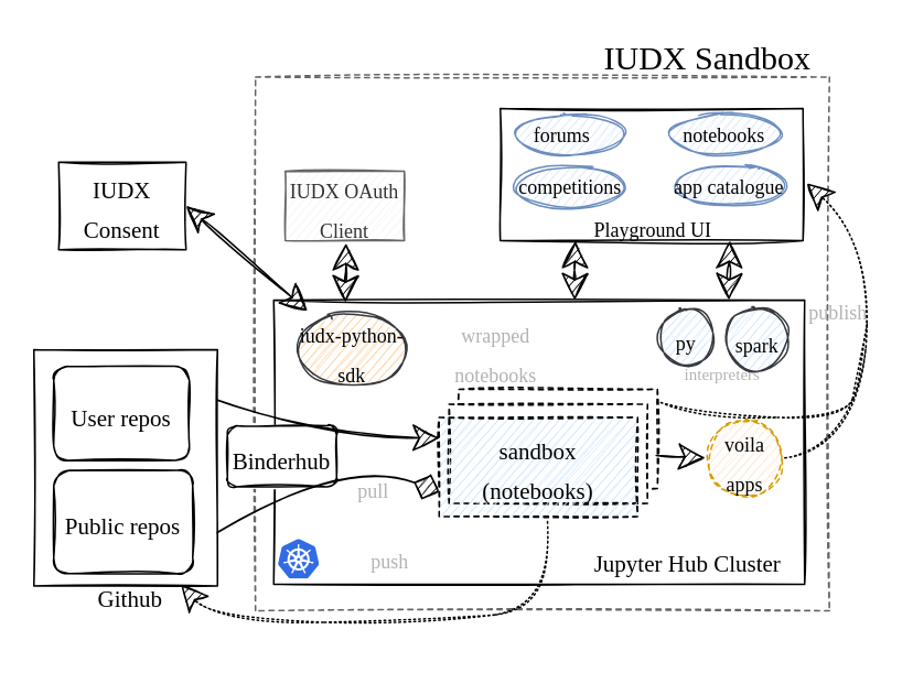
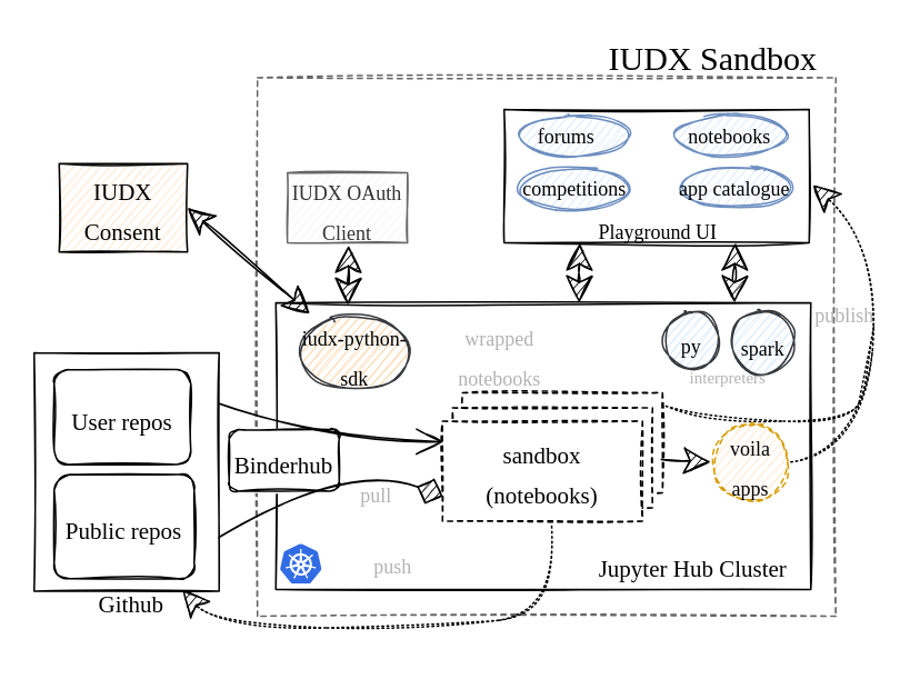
- <mxCell id="3" value="&lt;font style=&quot;font-size: 14px&quot;&gt;IUDX Consent&lt;/font&gt;" style="rounded=0;whiteSpace=wrap;html=1;sketch=1;hachureGap=4;pointerEvents=0;fontFamily=Architects Daughter;fontSource=https%3A%2F%2Ffonts.googleapis.com%2Fcss%3Ffamily%3DArchitects%2BDaughter;fontSize=20;" parent="1" vertex="1"><mxGeometry x="35" y="97.5" width="77" height="53" as="geometry" /></mxCell>
+ <mxCell id="3" value="&lt;font style=&quot;font-size: 14px&quot;&gt;IUDX Consent&lt;/font&gt;" style="rounded=0;whiteSpace=wrap;html=1;sketch=1;hachureGap=4;pointerEvents=0;fontFamily=Architects Daughter;fontSource=https%3A%2F%2Ffonts.googleapis.com%2Fcss%3Ffamily%3DArchitects%2BDaughter;fontSize=20;fillColor=#ffe6cc;" parent="1" vertex="1"><mxGeometry x="35" y="97.5" width="77" height="53" as="geometry" /></mxCell>
- <mxCell id="20" value="" style="endArrow=classic;html=1;rounded=0;sketch=1;hachureGap=4;fontFamily=Architects Daughter;fontSource=https%3A%2F%2Ffonts.googleapis.com%2Fcss%3Ffamily%3DArchitects%2BDaughter;fontSize=16;startSize=14;endSize=14;sourcePerimeterSpacing=8;targetPerimeterSpacing=8;edgeStyle=none;curved=1;entryX=0.004;entryY=0.206;entryDx=0;entryDy=0;entryPerimeter=0;exitX=1;exitY=0.25;exitDx=0;exitDy=0;" parent="5" source="26" target="11" edge="1"><mxGeometry width="50" height="50" relative="1" as="geometry"><mxPoint x="47" y="70" as="sourcePoint" /><mxPoint x="71" y="82.672" as="targetPoint" /><Array as="points"><mxPoint x="98" y="83" /></Array></mxGeometry></mxCell>
+ <mxCell id="20" value="" style="endArrow=open;html=1;rounded=0;sketch=1;hachureGap=4;fontFamily=Architects Daughter;fontSource=https%3A%2F%2Ffonts.googleapis.com%2Fcss%3Ffamily%3DArchitects%2BDaughter;fontSize=16;startSize=14;endSize=14;sourcePerimeterSpacing=8;targetPerimeterSpacing=8;edgeStyle=none;curved=1;entryX=0.004;entryY=0.206;entryDx=0;entryDy=0;entryPerimeter=0;exitX=1;exitY=0.25;exitDx=0;exitDy=0;" parent="5" source="26" target="11" edge="1"><mxGeometry width="50" height="50" relative="1" as="geometry"><mxPoint x="47" y="70" as="sourcePoint" /><mxPoint x="71" y="82.672" as="targetPoint" /><Array as="points"><mxPoint x="98" y="83" /></Array></mxGeometry></mxCell>
- <mxCell id="11" value="&lt;font style=&quot;font-size: 14px&quot;&gt;sandbox&lt;br&gt;(notebooks)&lt;/font&gt;" style="rounded=0;whiteSpace=wrap;html=1;sketch=1;hachureGap=4;pointerEvents=0;fontFamily=Architects Daughter;fontSource=https%3A%2F%2Ffonts.googleapis.com%2Fcss%3Ffamily%3DArchitects%2BDaughter;fontSize=20;dashed=1;fillColor=#cce5ff;" parent="8" vertex="1"><mxGeometry y="17" width="120" height="60" as="geometry" /></mxCell>
+ <mxCell id="11" value="&lt;font style=&quot;font-size: 14px&quot;&gt;sandbox&lt;br&gt;(notebooks)&lt;/font&gt;" style="rounded=0;whiteSpace=wrap;html=1;sketch=1;hachureGap=4;pointerEvents=0;fontFamily=Architects Daughter;fontSource=https%3A%2F%2Ffonts.googleapis.com%2Fcss%3Ffamily%3DArchitects%2BDaughter;fontSize=20;dashed=1;" parent="8" vertex="1"><mxGeometry y="17" width="120" height="60" as="geometry" /></mxCell>
